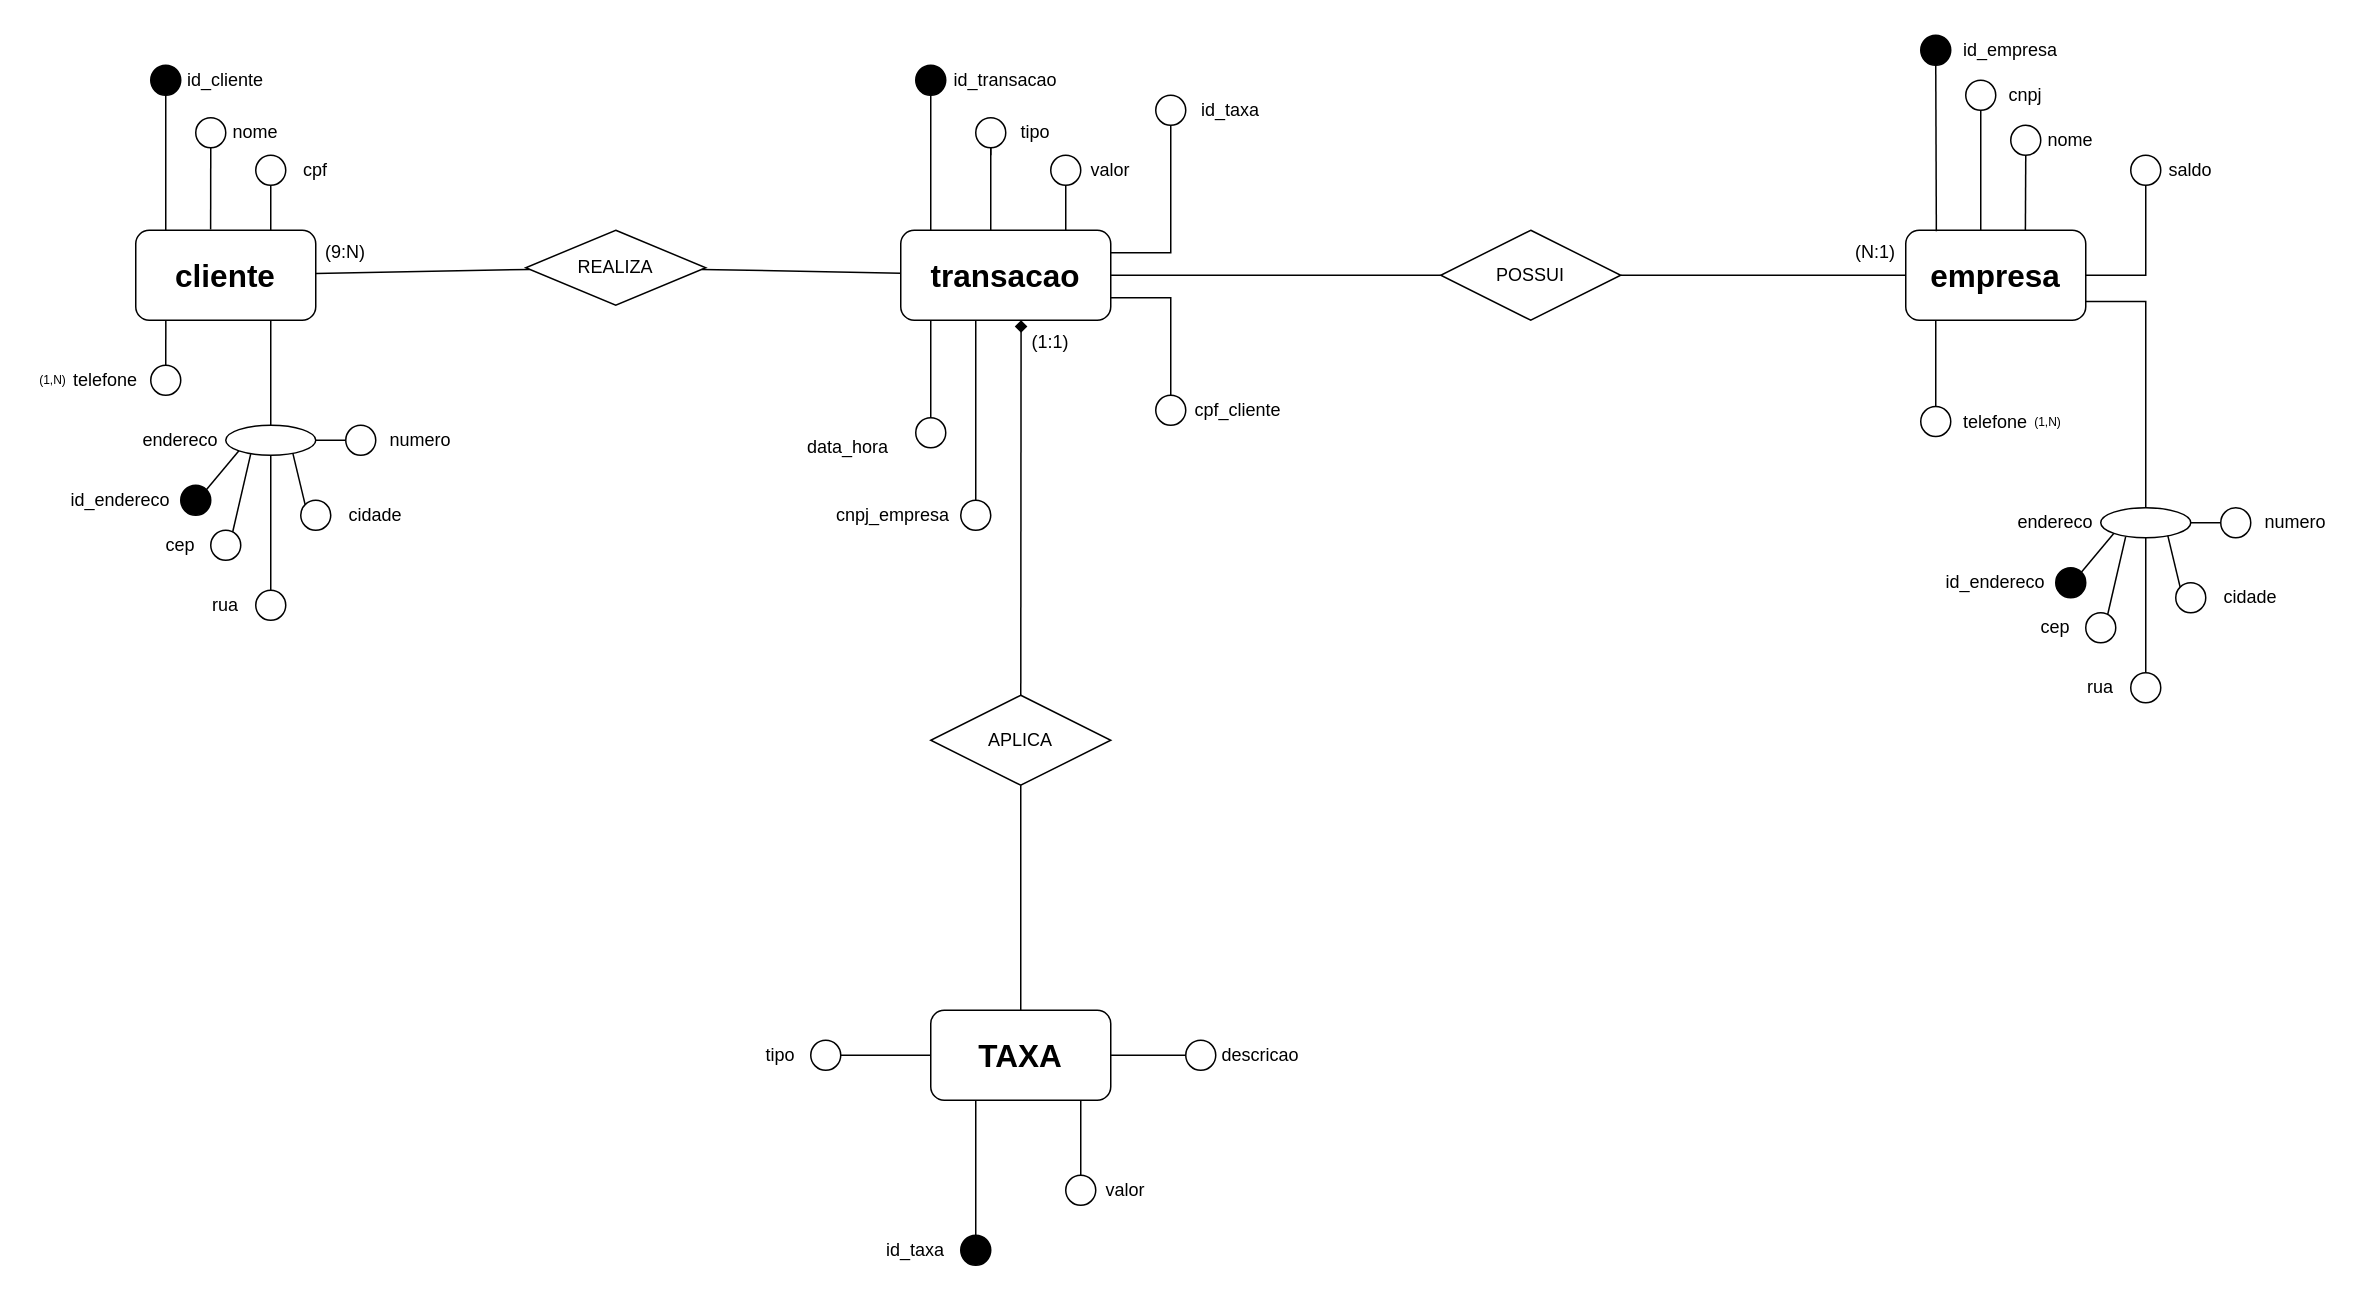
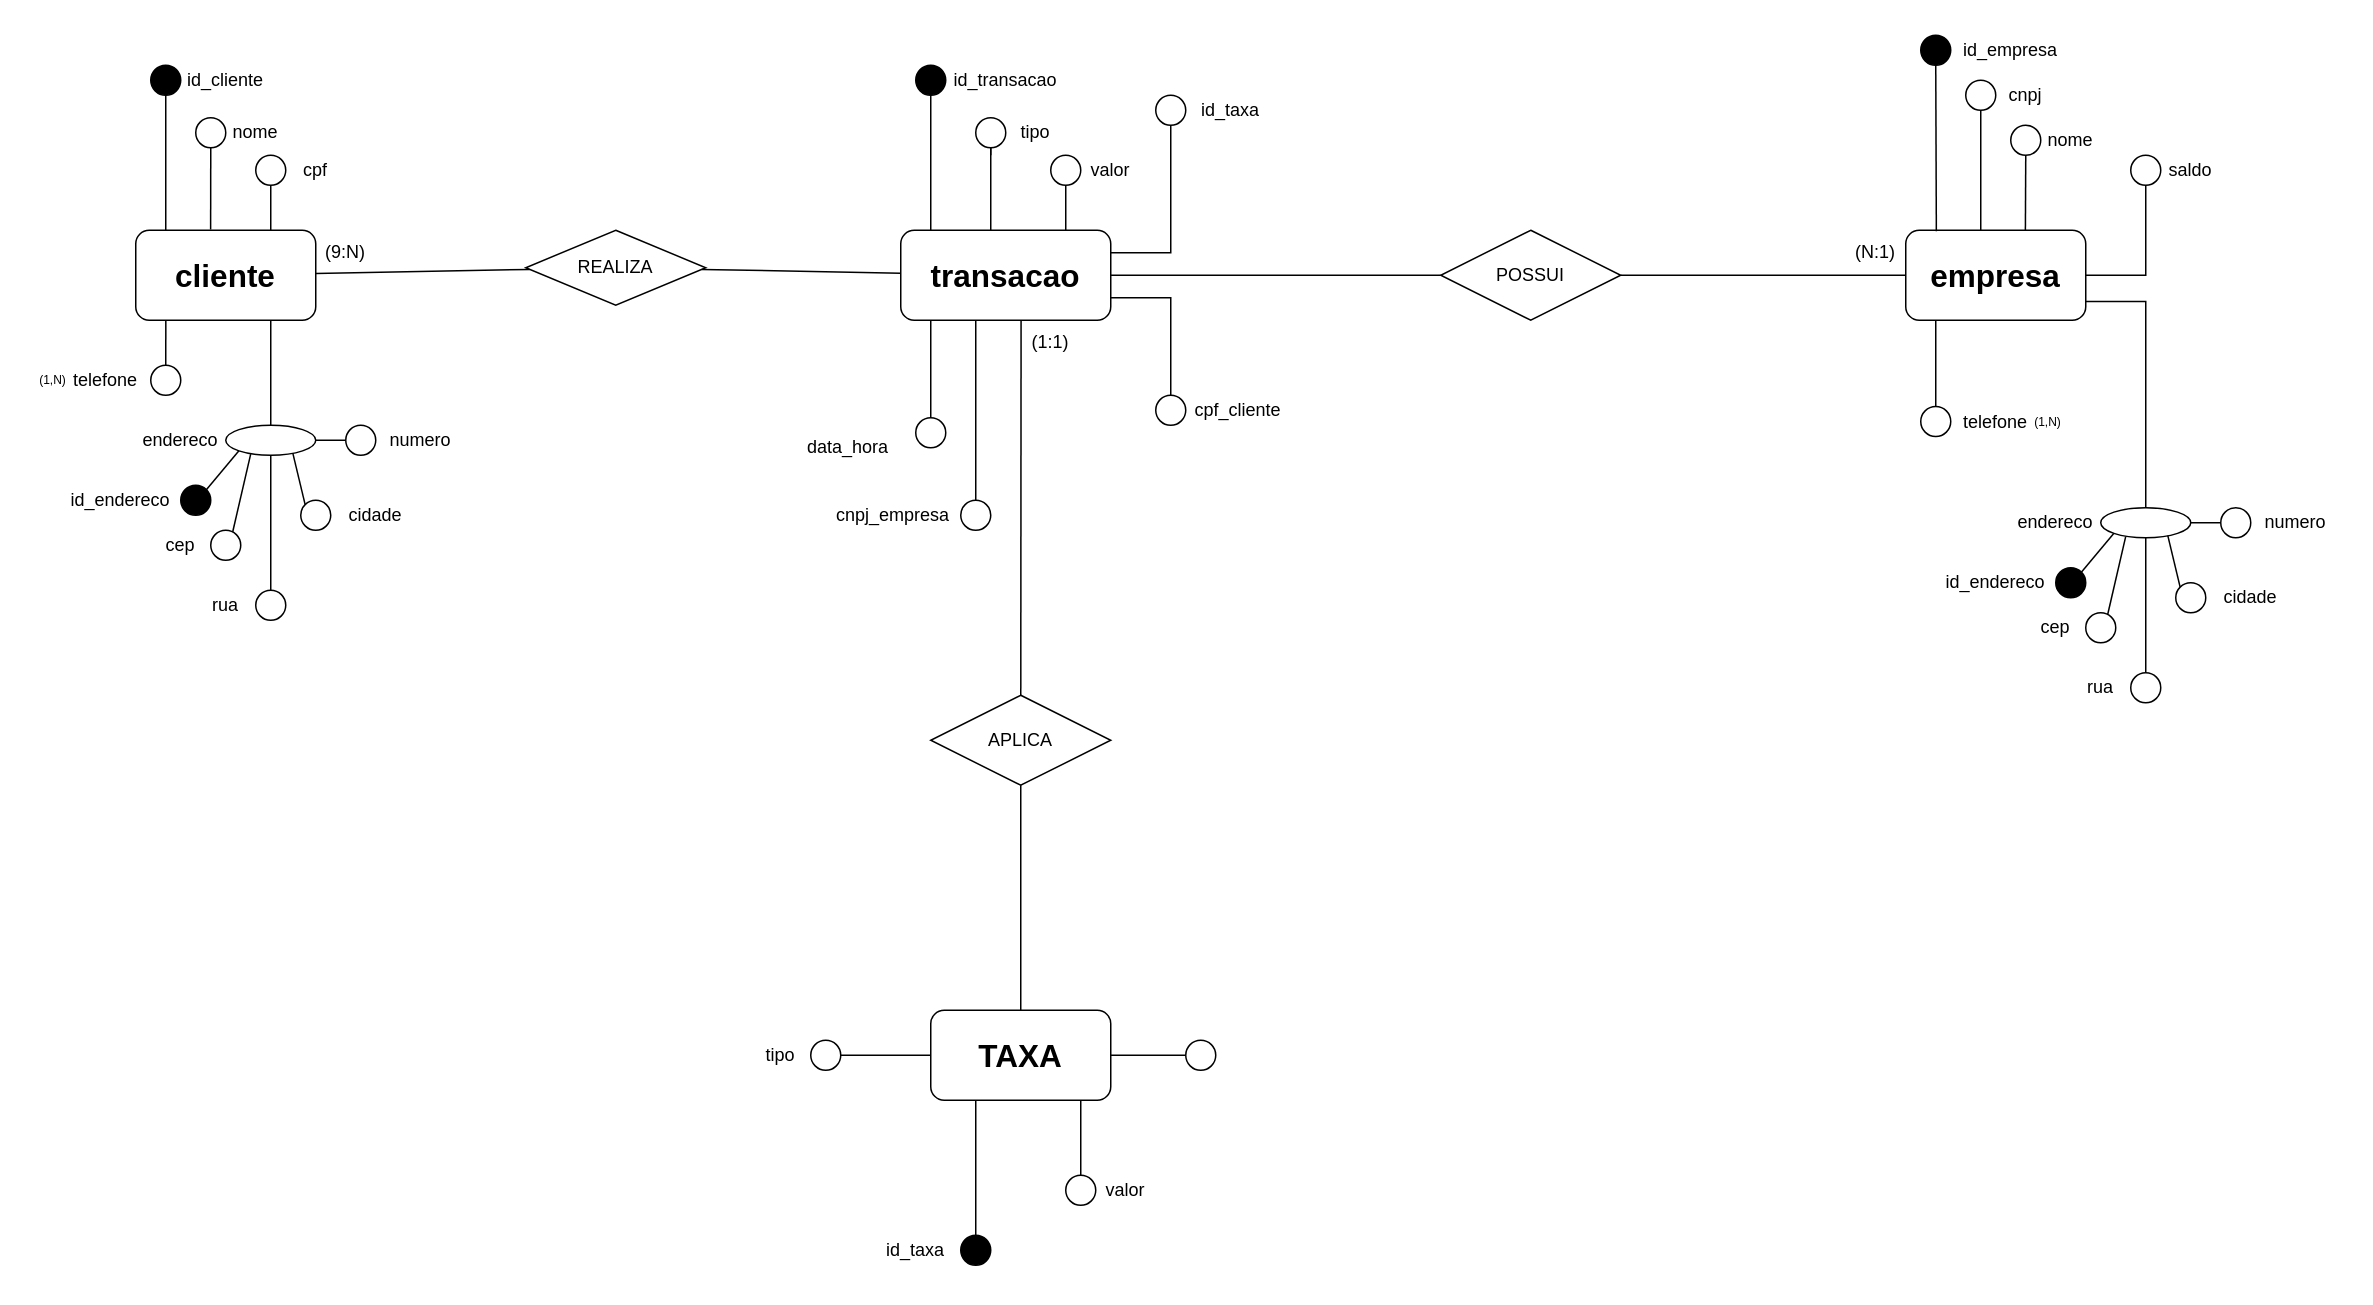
- <mxCell id="62" value="" style="endArrow=diamond;html=1;rounded=0;entryX=0.573;entryY=0.999;entryDx=0;entryDy=0;entryPerimeter=0;" edge="1" parent="1" source="63" target="38"><mxGeometry width="50" height="50" relative="1" as="geometry"><mxPoint x="678" y="493" as="sourcePoint" /><mxPoint x="720" y="243" as="targetPoint" /></mxGeometry></mxCell>
+ <mxCell id="62" value="" style="endArrow=none;html=1;rounded=0;entryX=0.573;entryY=0.999;entryDx=0;entryDy=0;entryPerimeter=0;" edge="1" parent="1" source="63" target="38"><mxGeometry width="50" height="50" relative="1" as="geometry"><mxPoint x="678" y="493" as="sourcePoint" /><mxPoint x="720" y="243" as="targetPoint" /></mxGeometry></mxCell>
- <mxCell id="78" value="descricao" style="text;html=1;align=center;verticalAlign=middle;whiteSpace=wrap;rounded=0;" vertex="1" parent="1"><mxGeometry x="810" y="688" width="60" height="30" as="geometry" /></mxCell>
